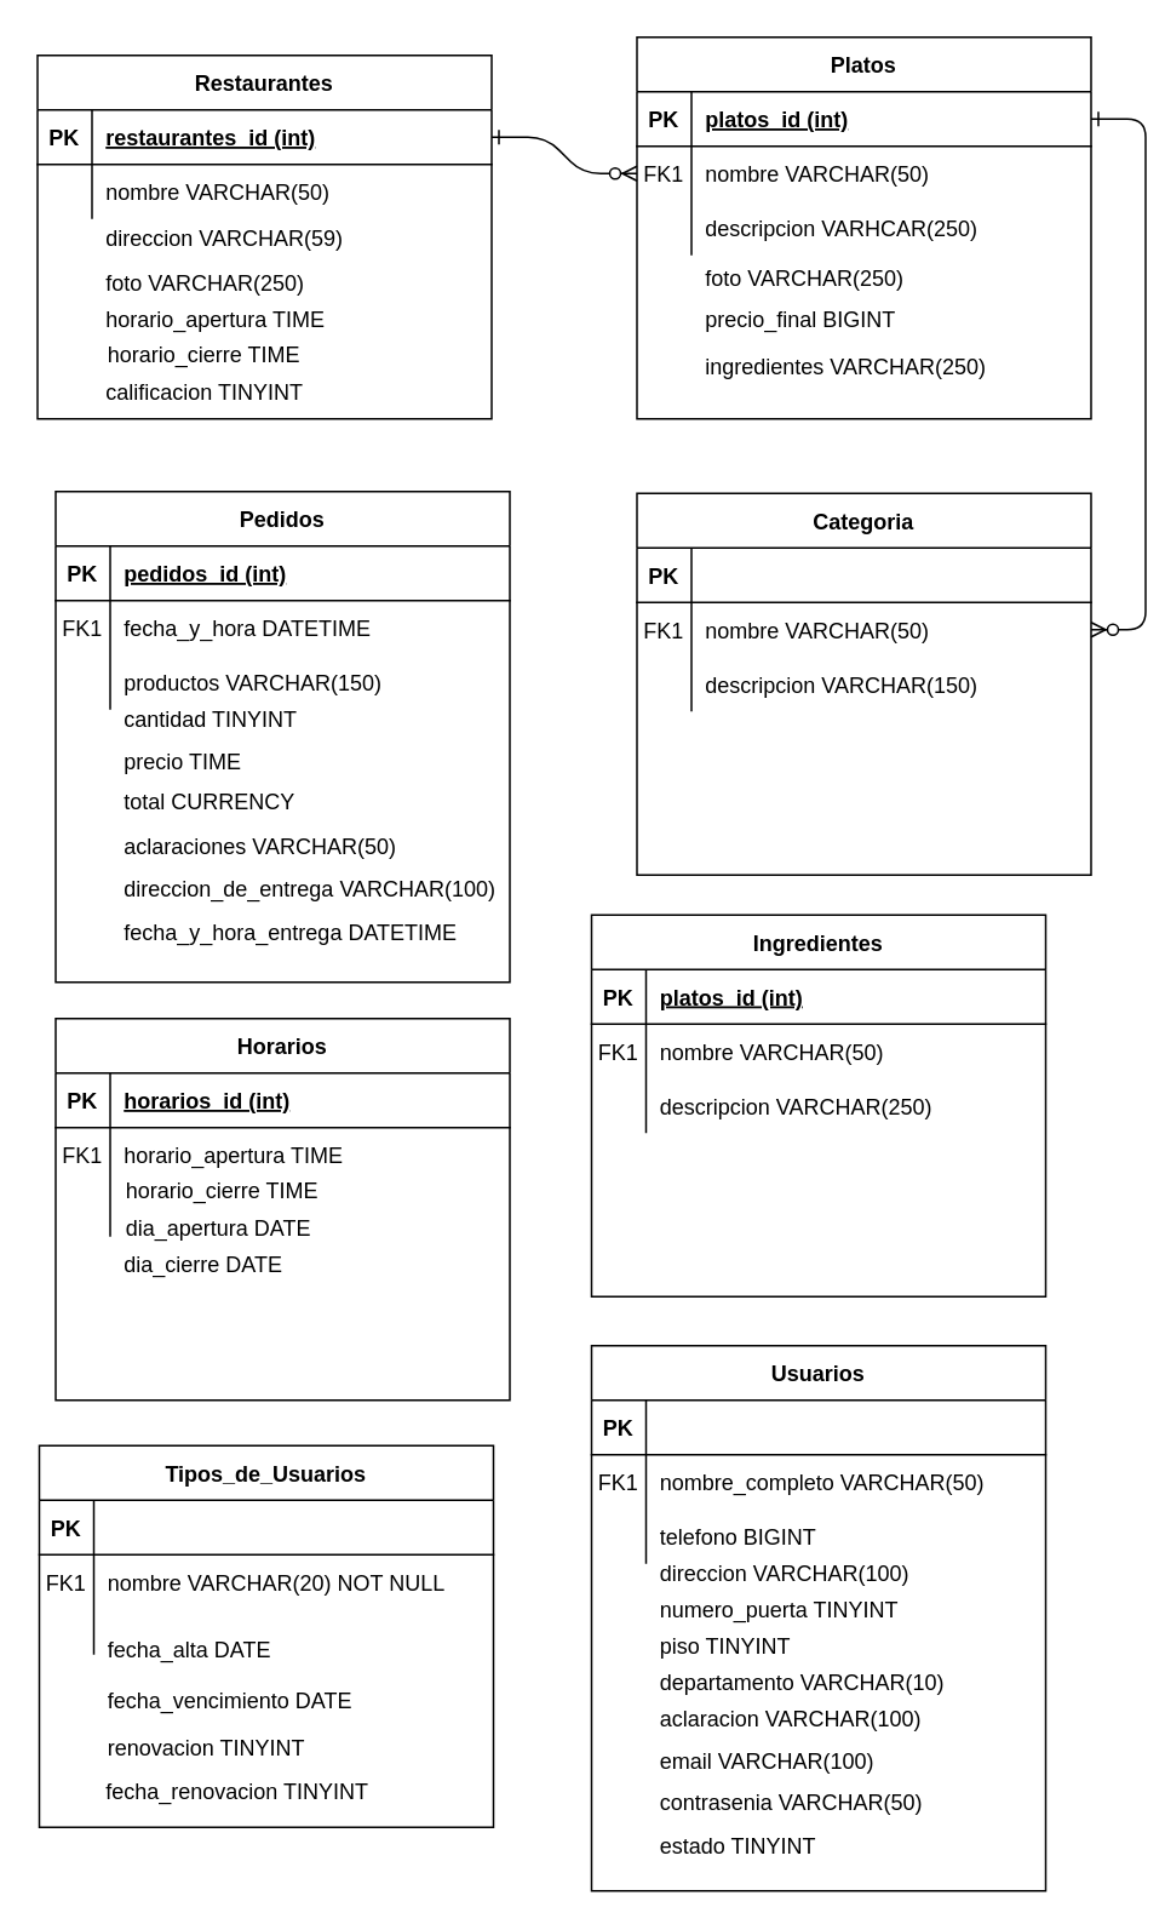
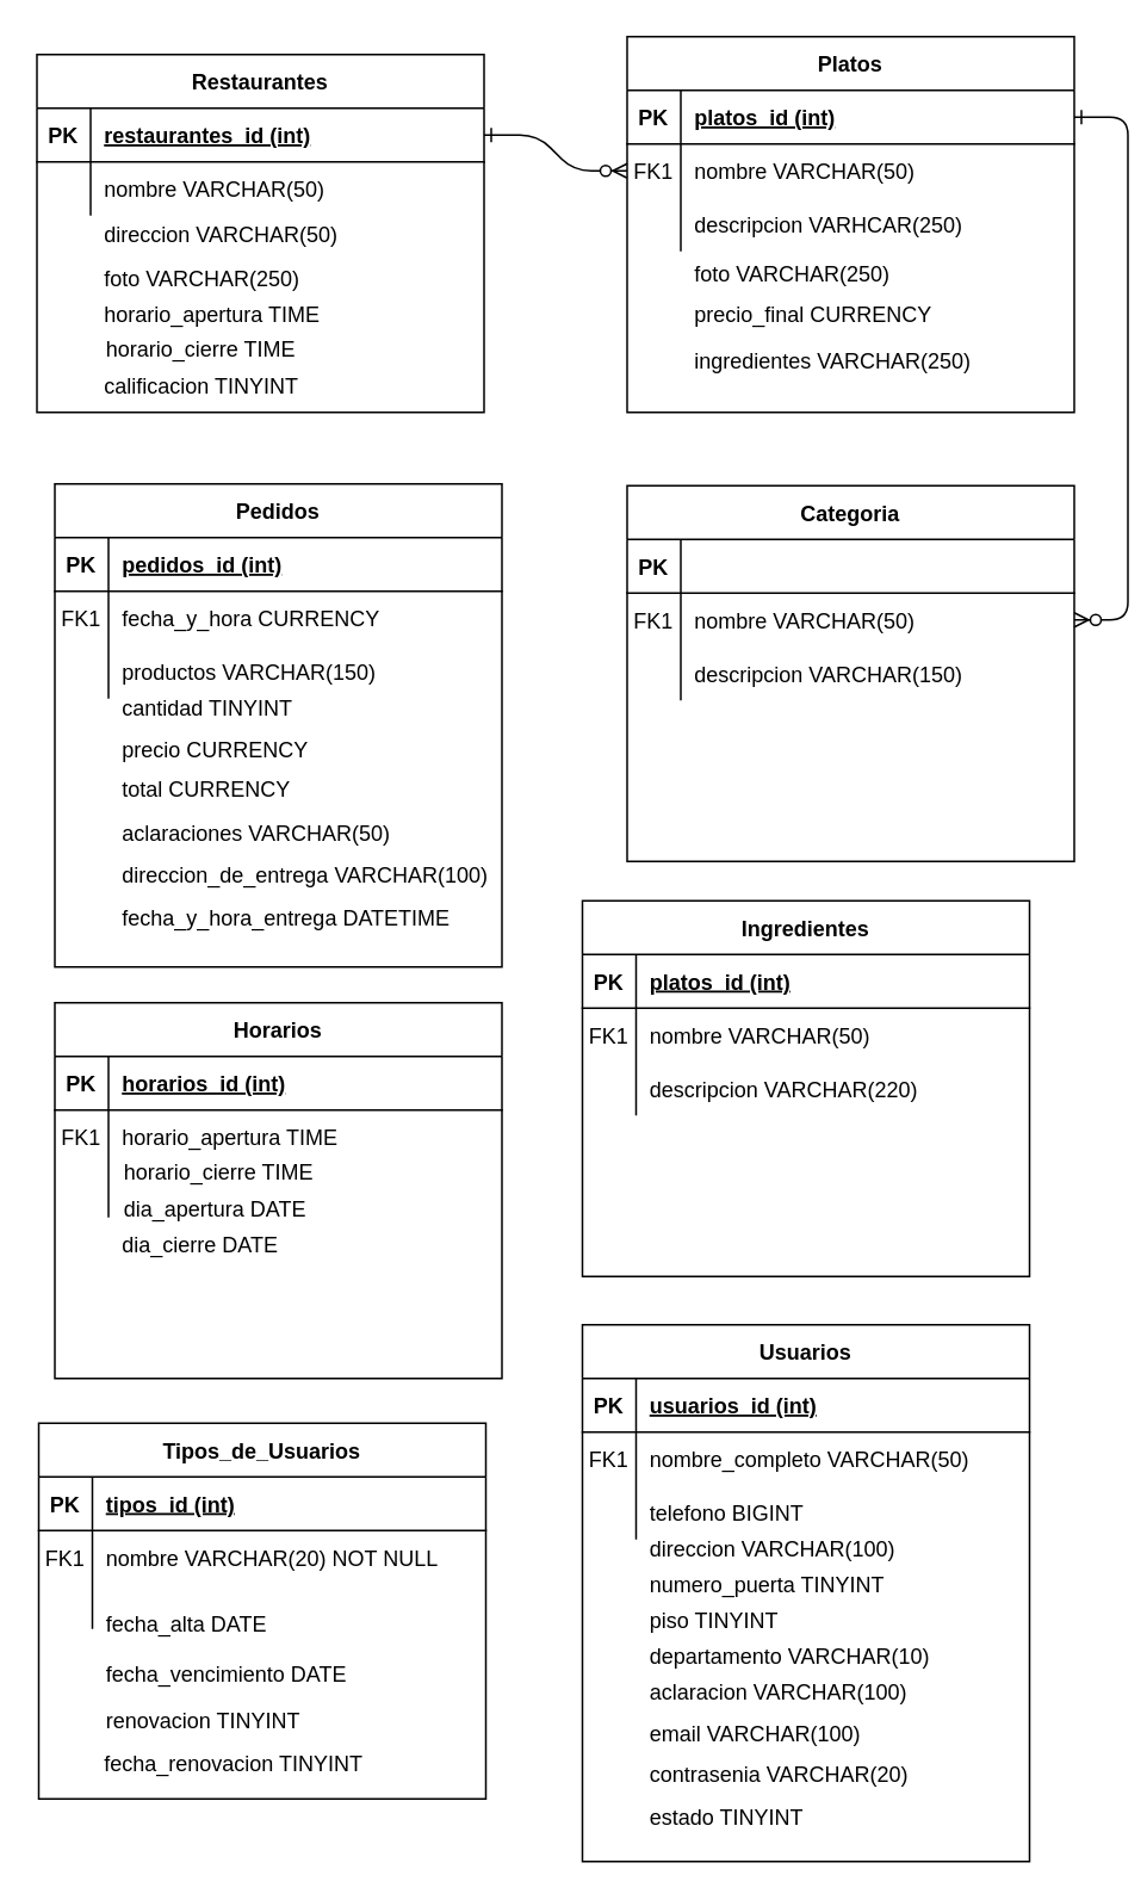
- <mxCell id="40" value="direccion VARCHAR(59)" style="shape=partialRectangle;overflow=hidden;connectable=0;fillColor=none;top=0;left=0;bottom=0;right=0;align=left;spacingLeft=6;" vertex="1" parent="1"><mxGeometry x="50" y="115" width="220" height="30" as="geometry" /></mxCell>
+ <mxCell id="40" value="direccion VARCHAR(50)" style="shape=partialRectangle;overflow=hidden;connectable=0;fillColor=none;top=0;left=0;bottom=0;right=0;align=left;spacingLeft=6;" vertex="1" parent="1"><mxGeometry x="50" y="115" width="220" height="30" as="geometry" /></mxCell>
- <mxCell id="45" value="precio_final BIGINT" style="shape=partialRectangle;overflow=hidden;connectable=0;fillColor=none;top=0;left=0;bottom=0;right=0;align=left;spacingLeft=6;" vertex="1" parent="1"><mxGeometry x="380" y="160" width="220" height="30" as="geometry" /></mxCell>
+ <mxCell id="45" value="precio_final CURRENCY" style="shape=partialRectangle;overflow=hidden;connectable=0;fillColor=none;top=0;left=0;bottom=0;right=0;align=left;spacingLeft=6;" vertex="1" parent="1"><mxGeometry x="380" y="160" width="220" height="30" as="geometry" /></mxCell>
- <mxCell id="36" value="fecha_y_hora DATETIME" style="shape=partialRectangle;overflow=hidden;connectable=0;fillColor=none;top=0;left=0;bottom=0;right=0;align=left;spacingLeft=6;" vertex="1" parent="34"><mxGeometry x="30" width="220" height="30" as="geometry" /></mxCell>
+ <mxCell id="36" value="fecha_y_hora CURRENCY" style="shape=partialRectangle;overflow=hidden;connectable=0;fillColor=none;top=0;left=0;bottom=0;right=0;align=left;spacingLeft=6;" vertex="1" parent="34"><mxGeometry x="30" width="220" height="30" as="geometry" /></mxCell>
- <mxCell id="48" value="precio TIME" style="shape=partialRectangle;overflow=hidden;connectable=0;fillColor=none;top=0;left=0;bottom=0;right=0;align=left;spacingLeft=6;" vertex="1" parent="1"><mxGeometry x="60" y="403" width="220" height="30" as="geometry" /></mxCell>
+ <mxCell id="48" value="precio CURRENCY" style="shape=partialRectangle;overflow=hidden;connectable=0;fillColor=none;top=0;left=0;bottom=0;right=0;align=left;spacingLeft=6;" vertex="1" parent="1"><mxGeometry x="60" y="403" width="220" height="30" as="geometry" /></mxCell>
- <mxCell id="62" value="descripcion VARCHAR(250)" style="shape=partialRectangle;overflow=hidden;connectable=0;fillColor=none;top=0;left=0;bottom=0;right=0;align=left;spacingLeft=6;" vertex="1" parent="60"><mxGeometry x="30" width="220" height="30" as="geometry" /></mxCell>
+ <mxCell id="62" value="descripcion VARCHAR(220)" style="shape=partialRectangle;overflow=hidden;connectable=0;fillColor=none;top=0;left=0;bottom=0;right=0;align=left;spacingLeft=6;" vertex="1" parent="60"><mxGeometry x="30" width="220" height="30" as="geometry" /></mxCell>
+ <mxCell id="81" value="usuarios_id (int)" style="shape=partialRectangle;overflow=hidden;connectable=0;fillColor=none;top=0;left=0;bottom=0;right=0;align=left;spacingLeft=6;fontStyle=5;" vertex="1" parent="79"><mxGeometry x="30" width="220" height="30" as="geometry" /></mxCell>
+ <mxCell id="98" value="tipos_id (int)" style="shape=partialRectangle;overflow=hidden;connectable=0;fillColor=none;top=0;left=0;bottom=0;right=0;align=left;spacingLeft=6;fontStyle=5;" vertex="1" parent="96"><mxGeometry x="30" width="220" height="30" as="geometry" /></mxCell>
- <mxCell id="94" value="contrasenia VARCHAR(50)" style="shape=partialRectangle;overflow=hidden;connectable=0;fillColor=none;top=0;left=0;bottom=0;right=0;align=left;spacingLeft=6;" vertex="1" parent="1"><mxGeometry x="355" y="976" width="220" height="30" as="geometry" /></mxCell>
+ <mxCell id="94" value="contrasenia VARCHAR(20)" style="shape=partialRectangle;overflow=hidden;connectable=0;fillColor=none;top=0;left=0;bottom=0;right=0;align=left;spacingLeft=6;" vertex="1" parent="1"><mxGeometry x="355" y="976" width="220" height="30" as="geometry" /></mxCell>
